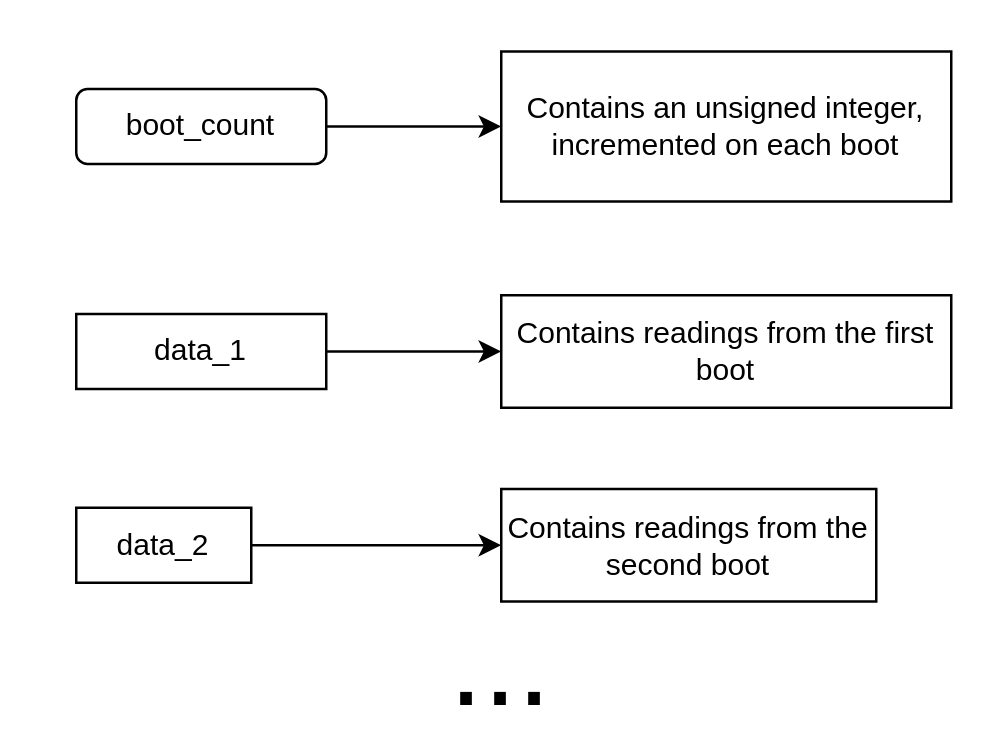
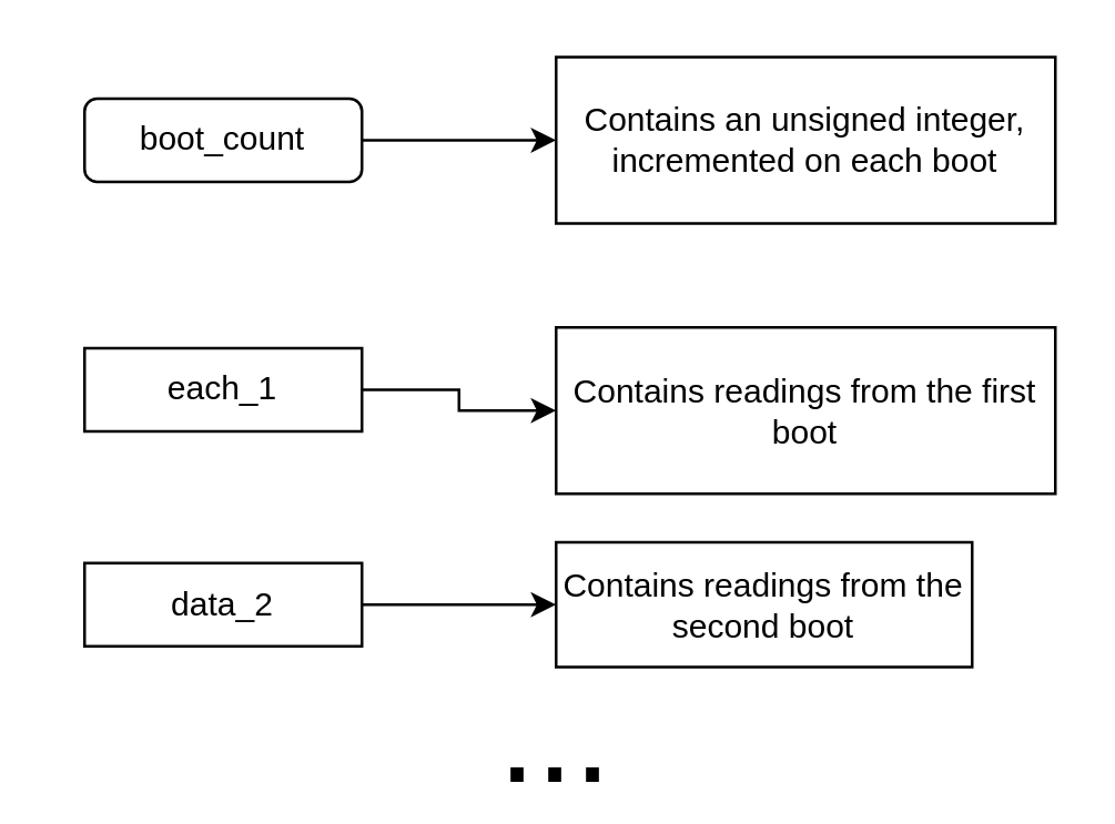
- <mxCell id="6" value="data_1" style="rounded=0;whiteSpace=wrap;html=1;" vertex="1" parent="1"><mxGeometry x="30" y="125" width="100" height="30" as="geometry" /></mxCell>
+ <mxCell id="6" value="each_1" style="rounded=0;whiteSpace=wrap;html=1;" vertex="1" parent="1"><mxGeometry x="30" y="125" width="100" height="30" as="geometry" /></mxCell>
- <mxCell id="7" value="Contains readings from the first boot" style="whiteSpace=wrap;html=1;rounded=0;" vertex="1" parent="1"><mxGeometry x="200" y="117.5" width="180" height="45" as="geometry" /></mxCell>
+ <mxCell id="7" value="Contains readings from the first boot" style="whiteSpace=wrap;html=1;rounded=0;" vertex="1" parent="1"><mxGeometry x="200" y="117.5" width="180" height="60" as="geometry" /></mxCell>
- <mxCell id="9" value="data_2" style="rounded=0;whiteSpace=wrap;html=1;" vertex="1" parent="1"><mxGeometry x="30" y="202.5" width="70" height="30" as="geometry" /></mxCell>
+ <mxCell id="9" value="data_2" style="rounded=0;whiteSpace=wrap;html=1;" vertex="1" parent="1"><mxGeometry x="30" y="202.5" width="100" height="30" as="geometry" /></mxCell>
